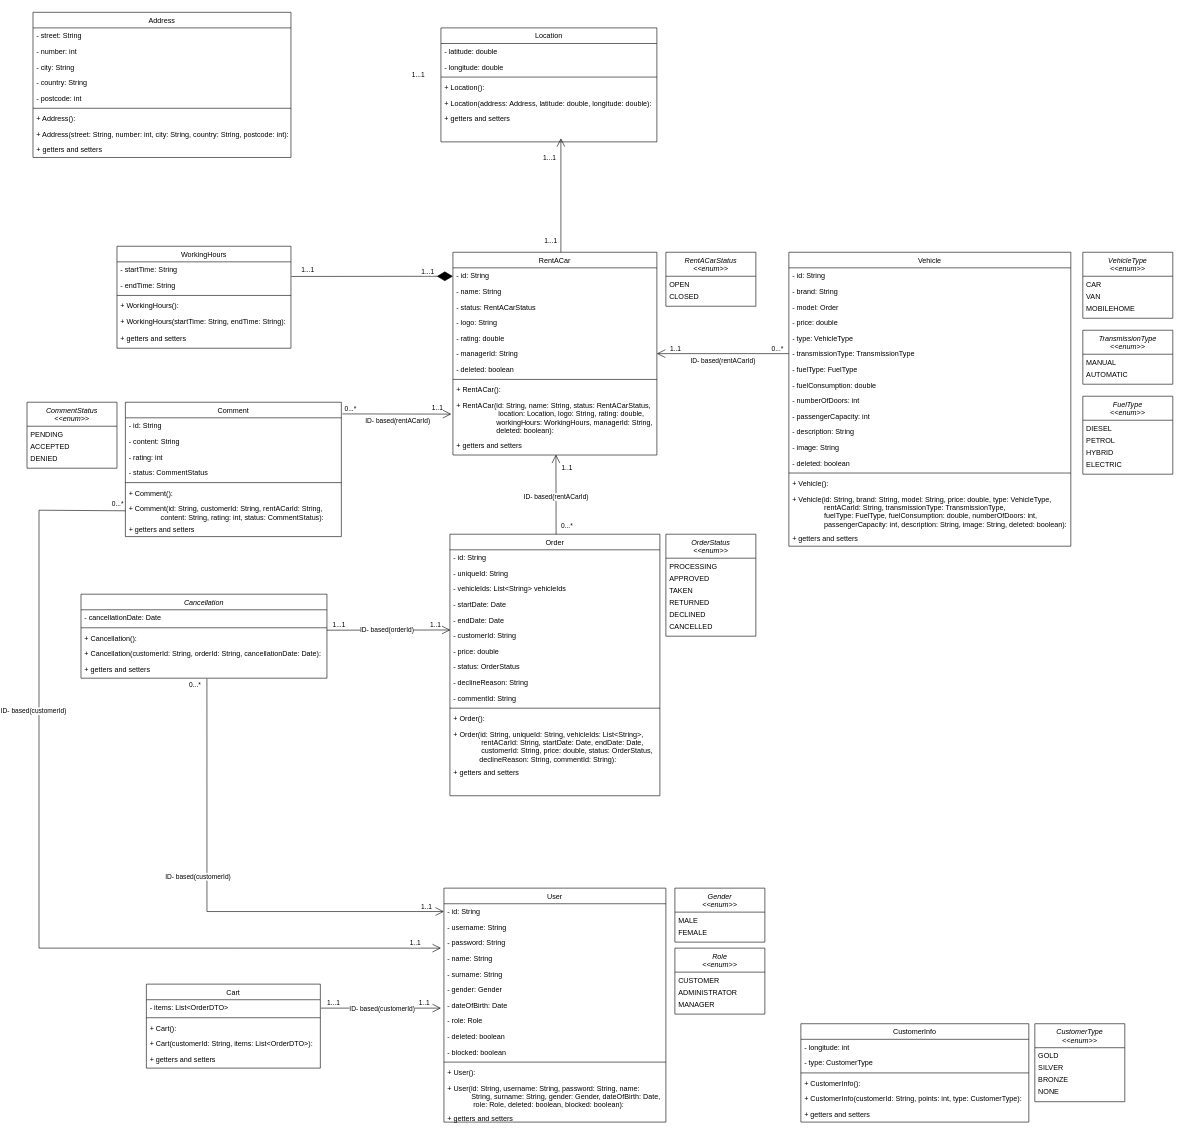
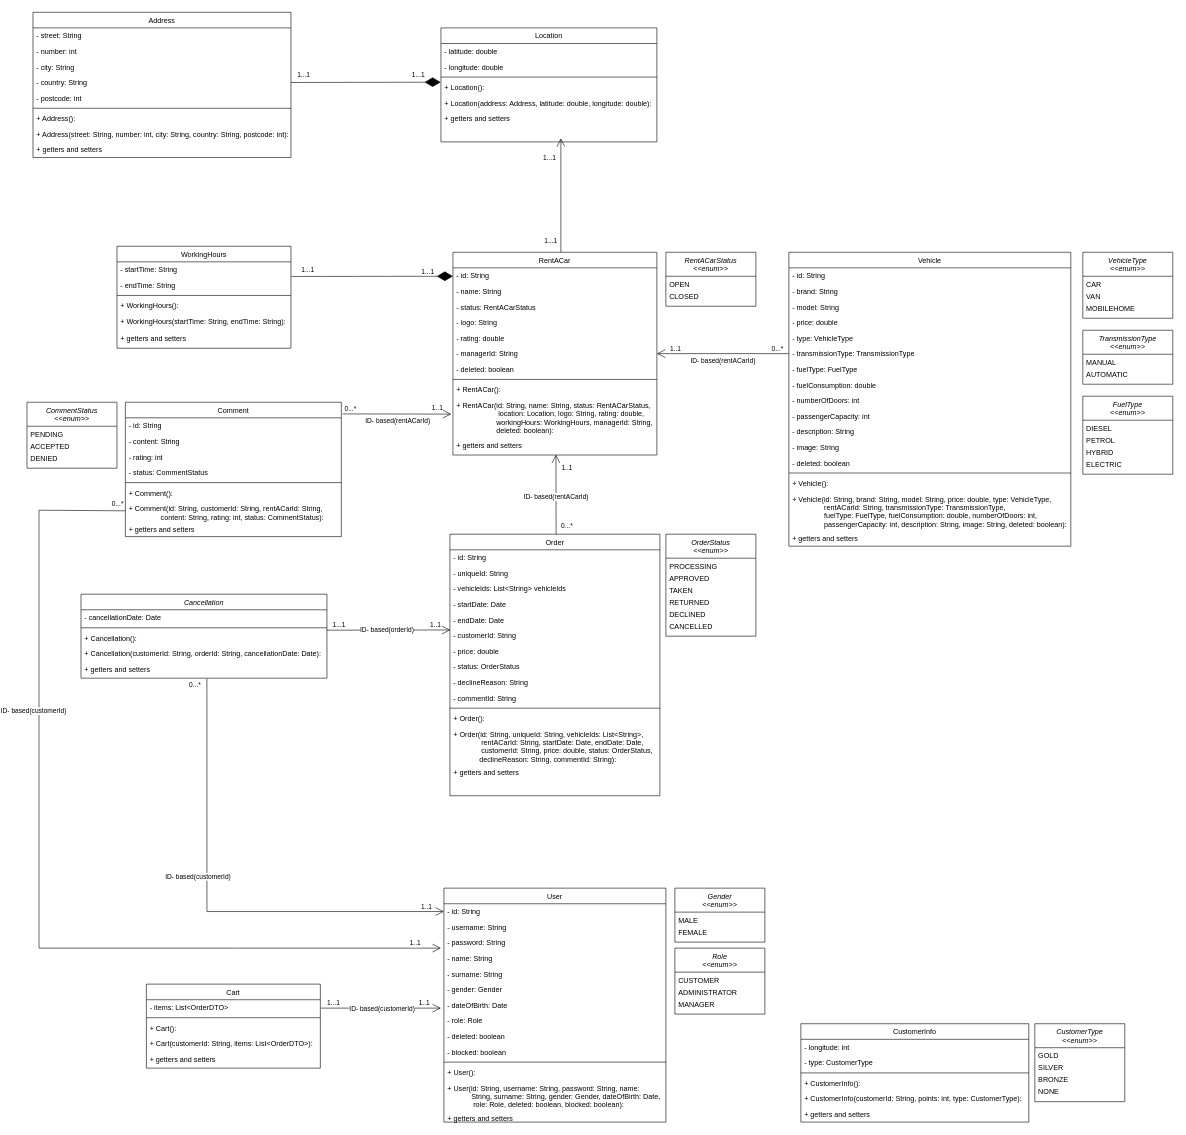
+ <mxCell id="114" value="" style="endArrow=diamondThin;endFill=1;endSize=24;html=1;rounded=0;exitX=1;exitY=0.5;exitDx=0;exitDy=0;entryX=-0.001;entryY=0.172;entryDx=0;entryDy=0;entryPerimeter=0;" parent="1" source="27" target="44" edge="1"><mxGeometry width="160" relative="1" as="geometry"><mxPoint x="490" y="170" as="sourcePoint" /><mxPoint x="700" y="137" as="targetPoint" /></mxGeometry></mxCell>
+ <mxCell id="115" value="1...1" style="edgeLabel;html=1;align=center;verticalAlign=middle;resizable=0;points=[];" parent="114" vertex="1" connectable="0"><mxGeometry x="-0.371" y="5" relative="1" as="geometry"><mxPoint x="-58" y="-8" as="offset" /></mxGeometry></mxCell>
- <mxCell id="92" value="- model: Order" style="text;align=left;verticalAlign=top;spacingLeft=4;spacingRight=4;overflow=hidden;rotatable=0;points=[[0,0.5],[1,0.5]];portConstraint=eastwest;rounded=0;shadow=0;html=0;" parent="89" vertex="1"><mxGeometry y="78" width="470" height="26" as="geometry" /></mxCell>
+ <mxCell id="92" value="- model: String" style="text;align=left;verticalAlign=top;spacingLeft=4;spacingRight=4;overflow=hidden;rotatable=0;points=[[0,0.5],[1,0.5]];portConstraint=eastwest;rounded=0;shadow=0;html=0;" parent="89" vertex="1"><mxGeometry y="78" width="470" height="26" as="geometry" /></mxCell>
